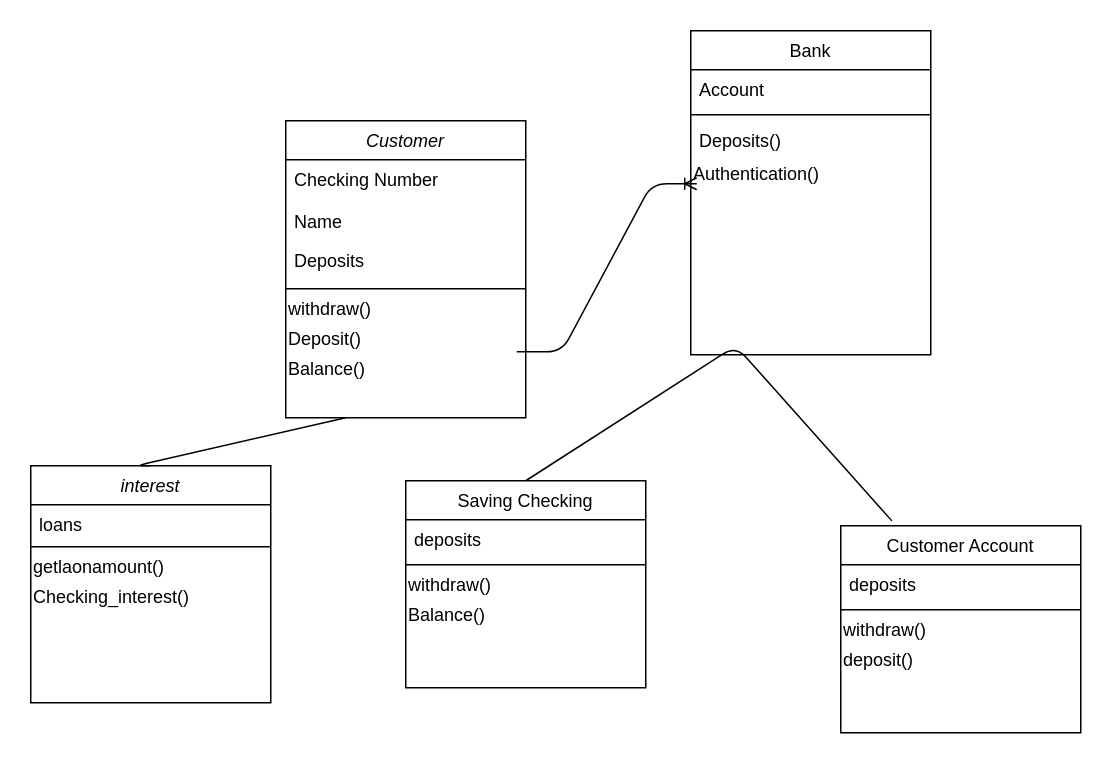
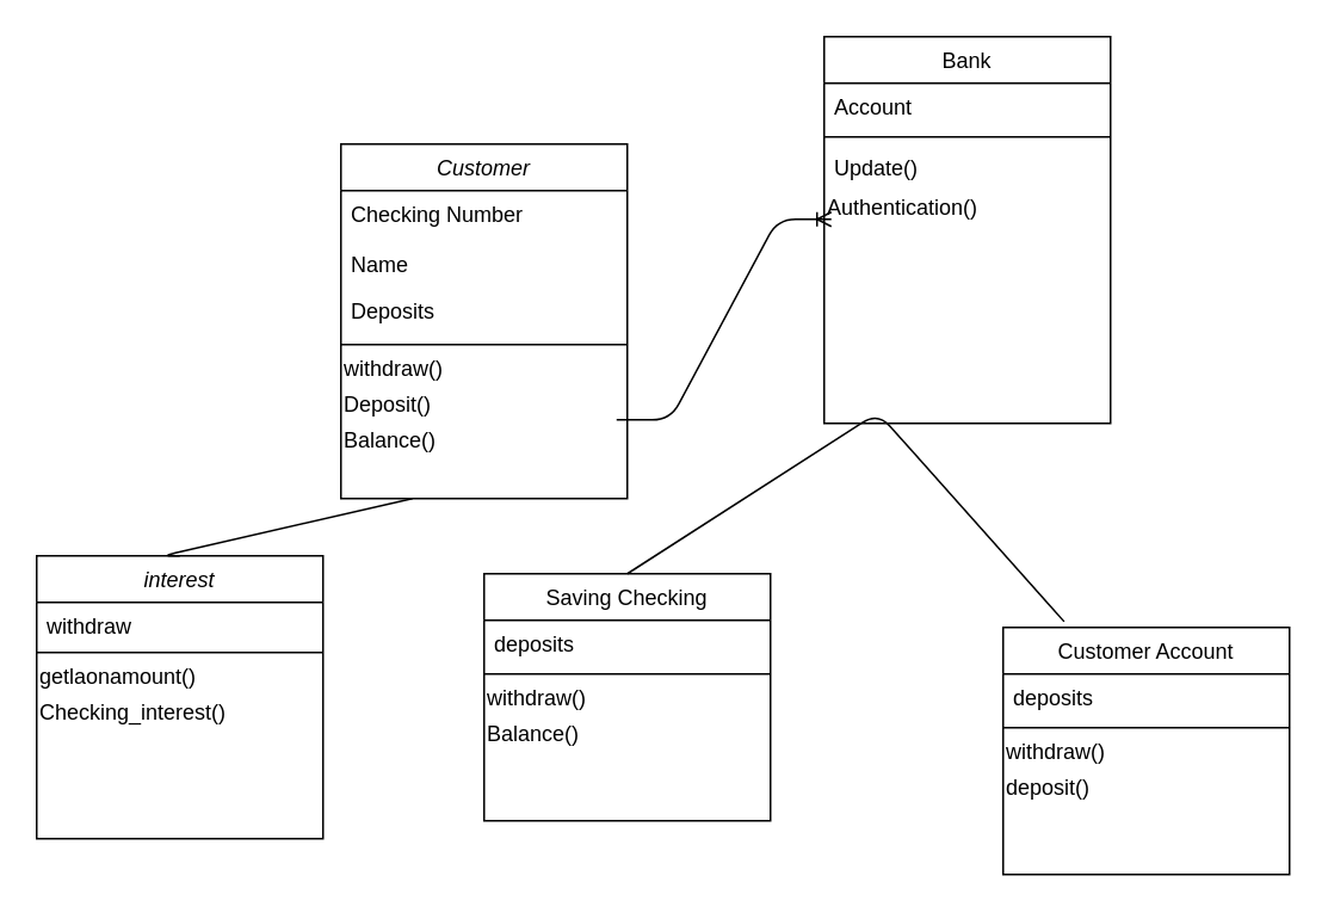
- <mxCell id="19" value="Deposits()" style="text;align=left;verticalAlign=top;spacingLeft=4;spacingRight=4;overflow=hidden;rotatable=0;points=[[0,0.5],[1,0.5]];portConstraint=eastwest;" parent="16" vertex="1"><mxGeometry y="60" width="160" height="26" as="geometry" /></mxCell>
+ <mxCell id="19" value="Update()" style="text;align=left;verticalAlign=top;spacingLeft=4;spacingRight=4;overflow=hidden;rotatable=0;points=[[0,0.5],[1,0.5]];portConstraint=eastwest;" parent="16" vertex="1"><mxGeometry y="60" width="160" height="26" as="geometry" /></mxCell>
- <mxCell id="22" value="loans" style="text;align=left;verticalAlign=top;spacingLeft=4;spacingRight=4;overflow=hidden;rotatable=0;points=[[0,0.5],[1,0.5]];portConstraint=eastwest;rounded=0;shadow=0;html=0;" parent="21" vertex="1"><mxGeometry y="26" width="160" height="24" as="geometry" /></mxCell>
+ <mxCell id="22" value="withdraw" style="text;align=left;verticalAlign=top;spacingLeft=4;spacingRight=4;overflow=hidden;rotatable=0;points=[[0,0.5],[1,0.5]];portConstraint=eastwest;rounded=0;shadow=0;html=0;" parent="21" vertex="1"><mxGeometry y="26" width="160" height="24" as="geometry" /></mxCell>
